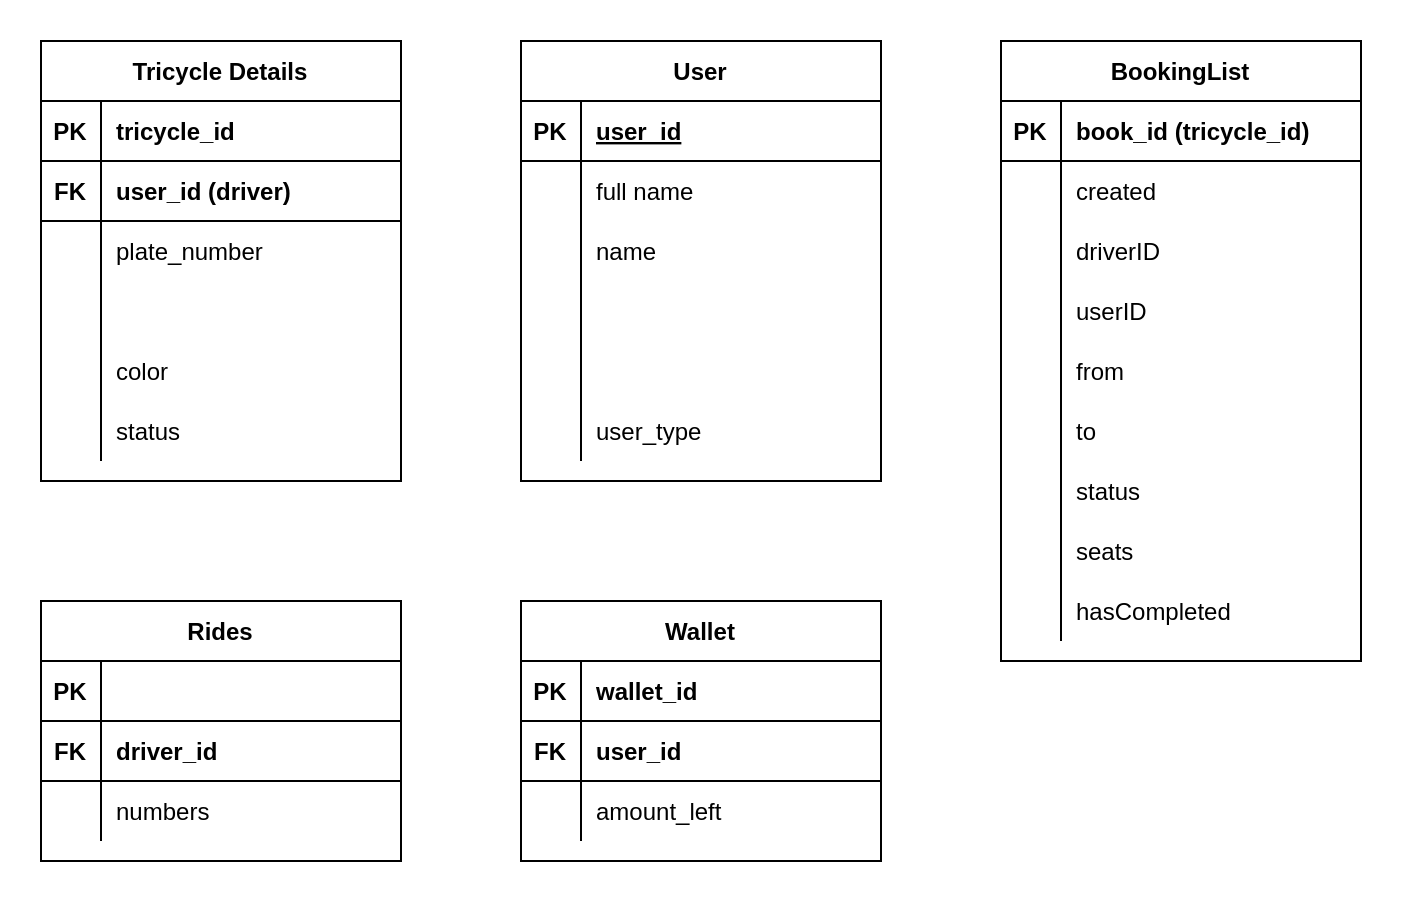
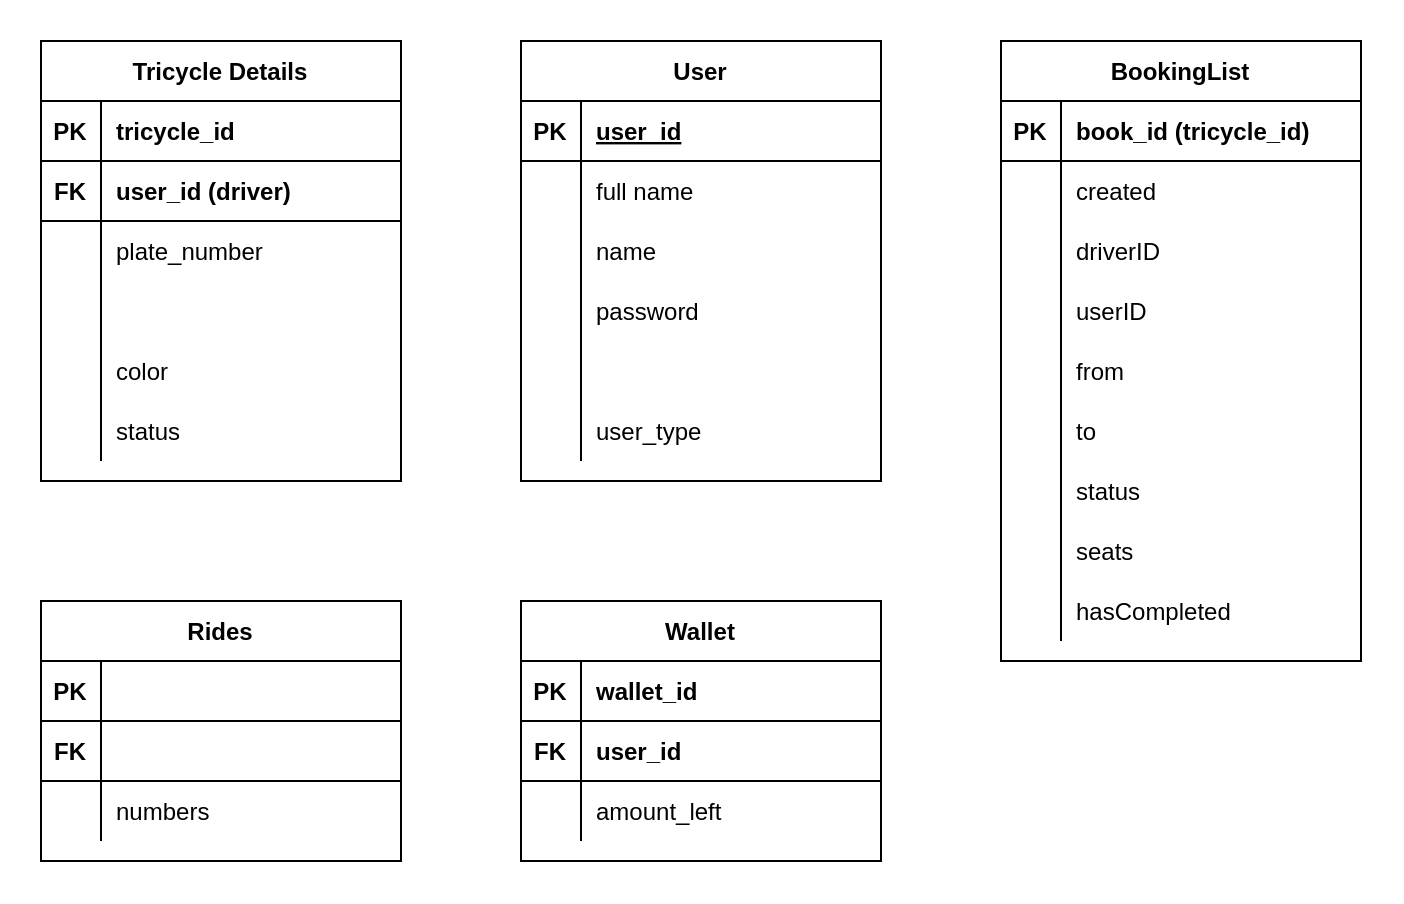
+ <mxCell id="14" value="password" style="shape=partialRectangle;connectable=0;fillColor=none;top=0;left=0;bottom=0;right=0;align=left;spacingLeft=6;overflow=hidden;" parent="12" vertex="1"><mxGeometry x="30" width="150" height="30" as="geometry" /></mxCell>
- <mxCell id="81" value="driver_id" style="shape=partialRectangle;connectable=0;fillColor=none;top=0;left=0;bottom=0;right=0;align=left;spacingLeft=6;fontStyle=1;overflow=hidden;" vertex="1" parent="79"><mxGeometry x="30" width="150" height="30" as="geometry" /></mxCell>
